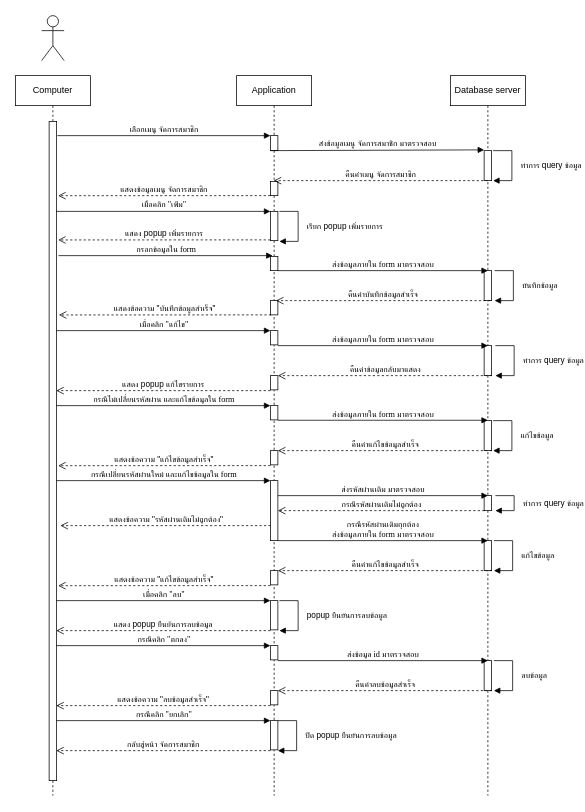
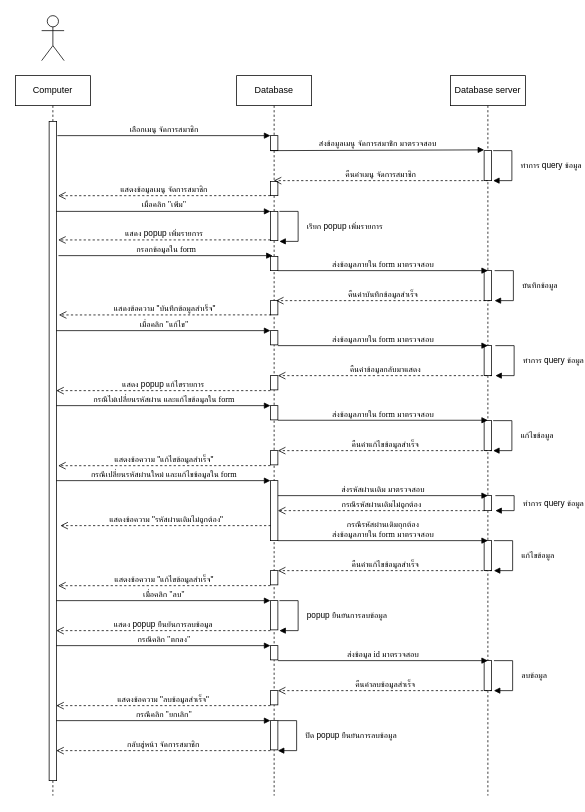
- <mxCell id="5" value="Application" style="shape=umlLifeline;perimeter=lifelinePerimeter;whiteSpace=wrap;html=1;container=1;collapsible=0;recursiveResize=0;outlineConnect=0;" parent="1" vertex="1"><mxGeometry x="315" y="100" width="100" height="960" as="geometry" /></mxCell>
+ <mxCell id="5" value="Database" style="shape=umlLifeline;perimeter=lifelinePerimeter;whiteSpace=wrap;html=1;container=1;collapsible=0;recursiveResize=0;outlineConnect=0;" parent="1" vertex="1"><mxGeometry x="315" y="100" width="100" height="960" as="geometry" /></mxCell>
